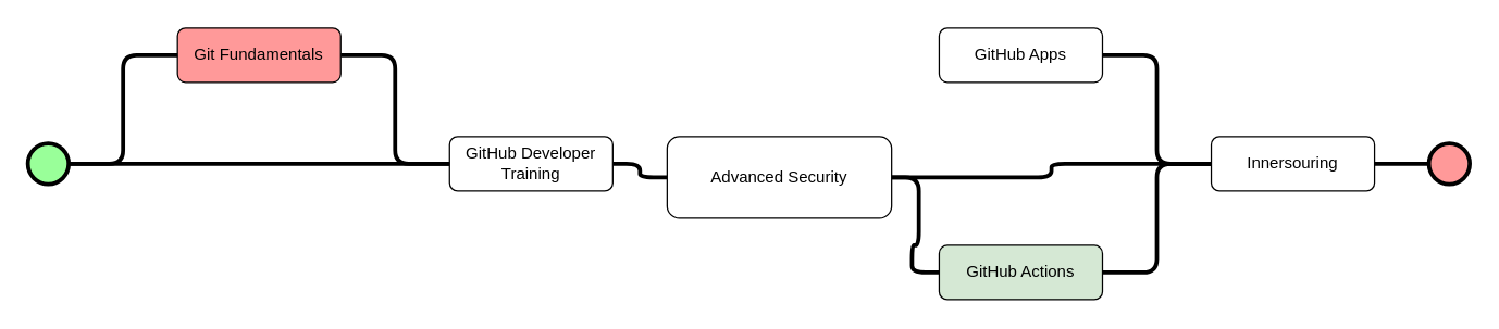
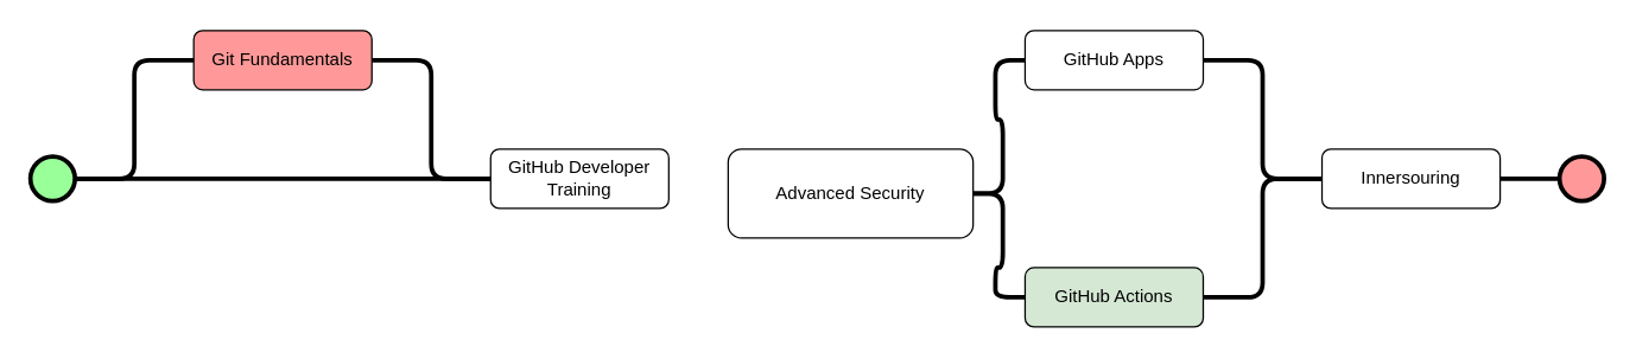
- <mxCell id="7" value="" style="edgeStyle=orthogonalEdgeStyle;rounded=1;orthogonalLoop=1;jettySize=auto;html=1;endArrow=none;endFill=0;strokeWidth=3;" edge="1" parent="1" source="8" target="17"><mxGeometry relative="1" as="geometry" /></mxCell>
- <mxCell id="6" style="edgeStyle=orthogonalEdgeStyle;rounded=1;orthogonalLoop=1;jettySize=auto;html=1;endArrow=none;endFill=0;strokeWidth=3;exitX=1;exitY=0.5;exitDx=0;exitDy=0;" edge="1" parent="1" source="17" target="19"><mxGeometry relative="1" as="geometry" /></mxCell>
+ <mxCell id="6" style="edgeStyle=orthogonalEdgeStyle;rounded=1;orthogonalLoop=1;jettySize=auto;html=1;entryX=0;entryY=0.5;entryDx=0;entryDy=0;endArrow=none;endFill=0;strokeWidth=3;exitX=1;exitY=0.5;exitDx=0;exitDy=0;" edge="1" parent="1" source="17" target="12"><mxGeometry relative="1" as="geometry" /></mxCell>
